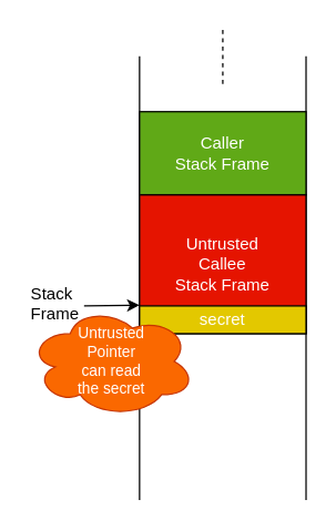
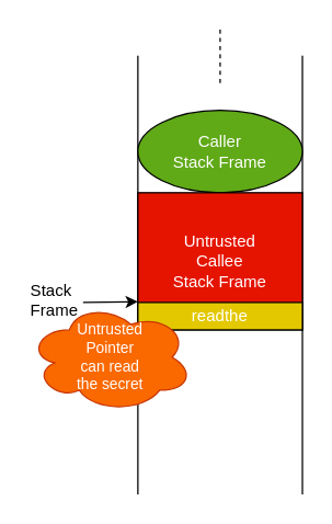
- <mxCell id="5" value="Caller&lt;br&gt;Stack Frame" style="rounded=0;whiteSpace=wrap;html=1;strokeColor=#000000;align=center;fillColor=#60a917;fontColor=#ffffff;" parent="1" vertex="1"><mxGeometry x="100" y="80" width="120" height="60" as="geometry" /></mxCell>
+ <mxCell id="5" value="Caller&lt;br&gt;Stack Frame" style="ellipse;whiteSpace=wrap;html=1;strokeColor=#000000;align=center;fillColor=#60a917;fontColor=#ffffff;" parent="1" vertex="1"><mxGeometry x="100" y="80" width="120" height="60" as="geometry" /></mxCell>
- <mxCell id="8" value="secret" style="rounded=0;whiteSpace=wrap;html=1;strokeColor=#000000;align=center;fillColor=#e3c800;fontColor=#ffffff;" parent="1" vertex="1"><mxGeometry x="100" y="220" width="120" height="20" as="geometry" /></mxCell>
+ <mxCell id="8" value="readthe" style="rounded=0;whiteSpace=wrap;html=1;strokeColor=#000000;align=center;fillColor=#e3c800;fontColor=#ffffff;" parent="1" vertex="1"><mxGeometry x="100" y="220" width="120" height="20" as="geometry" /></mxCell>
